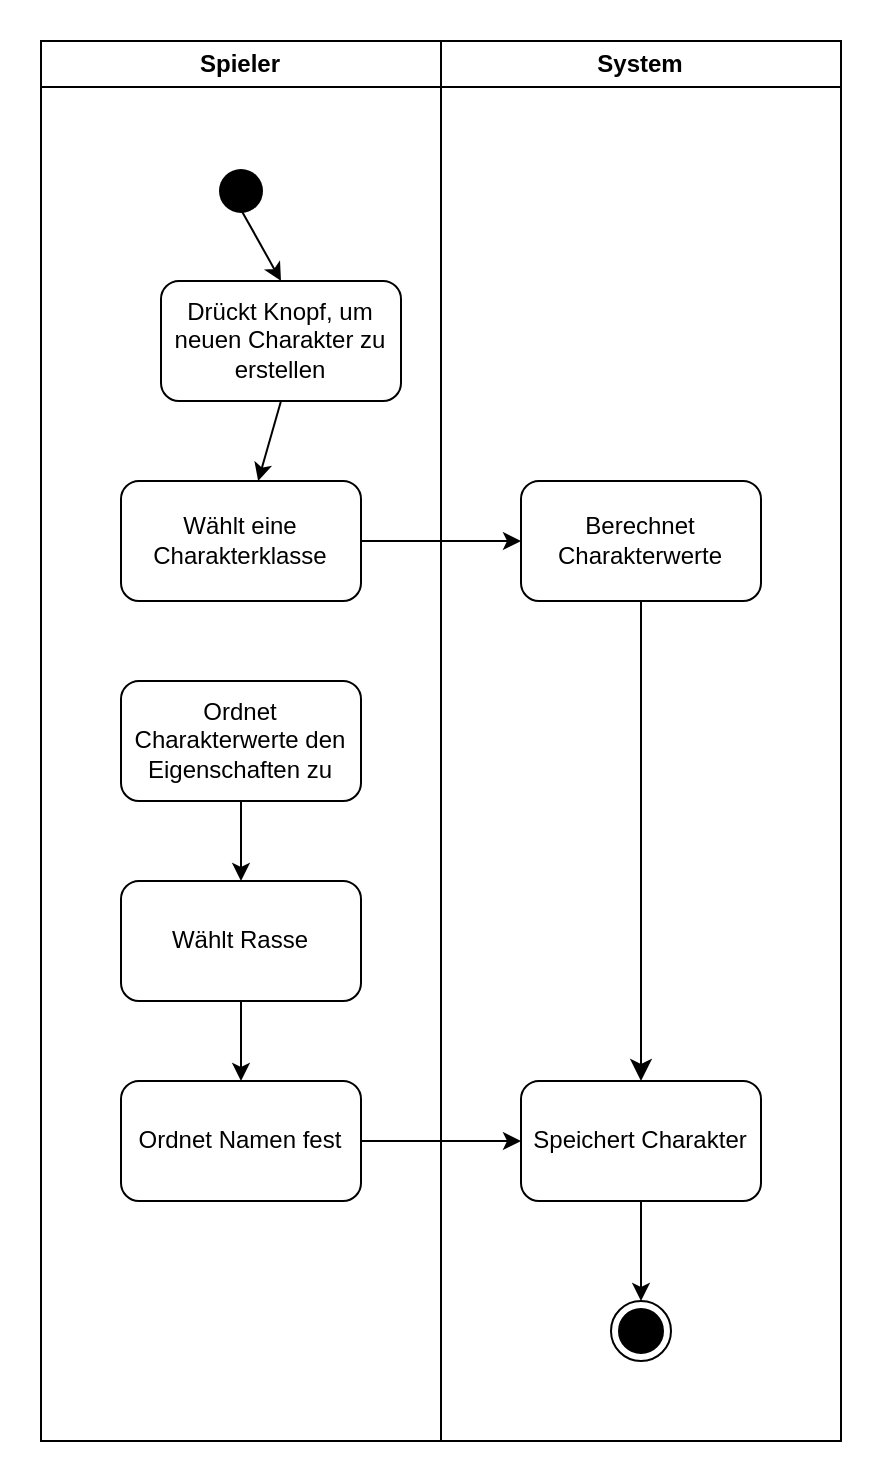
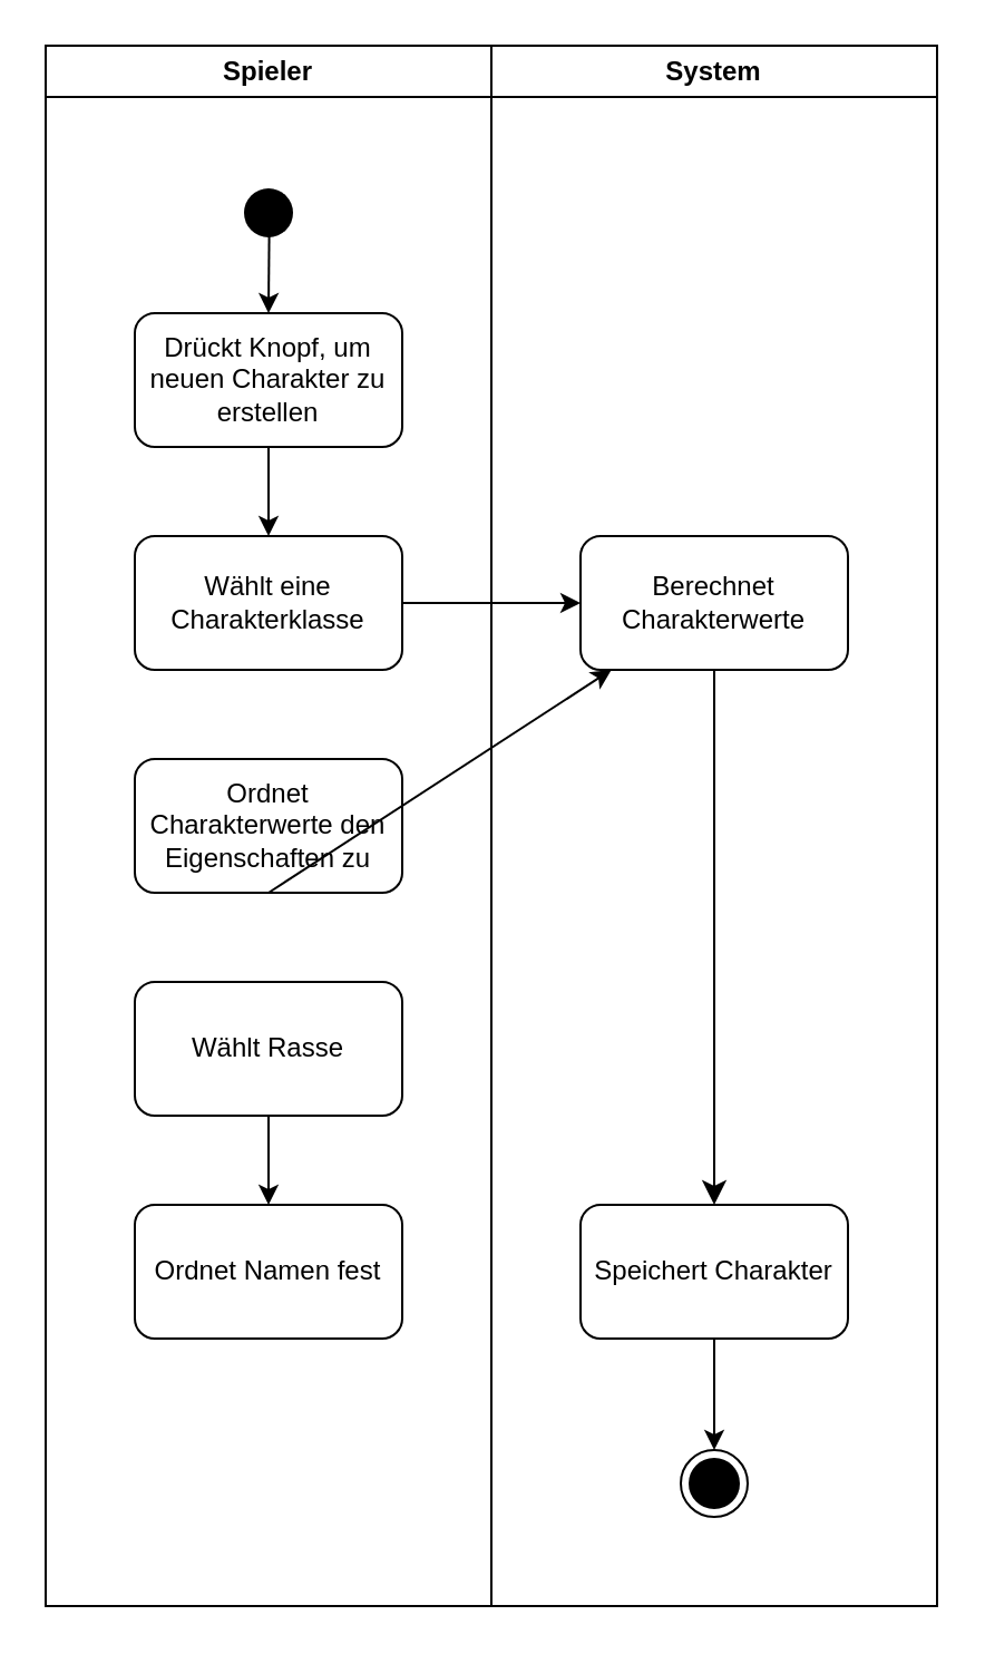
- <mxCell id="3" value="Drückt Knopf, um neuen Charakter zu erstellen" style="rounded=1;whiteSpace=wrap;html=1;" vertex="1" parent="2"><mxGeometry x="60" y="120" width="120" height="60" as="geometry" /></mxCell>
+ <mxCell id="3" value="Drückt Knopf, um neuen Charakter zu erstellen" style="rounded=1;whiteSpace=wrap;html=1;" vertex="1" parent="2"><mxGeometry x="40" y="120" width="120" height="60" as="geometry" /></mxCell>
- <mxCell id="10" value="" style="endArrow=classic;html=1;rounded=0;exitX=0.5;exitY=1;exitDx=0;exitDy=0;" edge="1" parent="2" source="5" target="6"><mxGeometry width="50" height="50" relative="1" as="geometry"><mxPoint x="240" y="410" as="sourcePoint" /><mxPoint x="290" y="360" as="targetPoint" /></mxGeometry></mxCell>
+ <mxCell id="10" value="" style="endArrow=classic;html=1;rounded=0;exitX=0.5;exitY=1;exitDx=0;exitDy=0;" edge="1" parent="2" source="5" target="14"><mxGeometry width="50" height="50" relative="1" as="geometry"><mxPoint x="240" y="410" as="sourcePoint" /><mxPoint x="290" y="360" as="targetPoint" /></mxGeometry></mxCell>
- <mxCell id="19" value="" style="endArrow=classic;html=1;rounded=0;exitX=1;exitY=0.5;exitDx=0;exitDy=0;entryX=0;entryY=0.5;entryDx=0;entryDy=0;" edge="1" parent="1" source="11" target="16"><mxGeometry width="50" height="50" relative="1" as="geometry"><mxPoint x="150" y="580" as="sourcePoint" /><mxPoint x="200" y="530" as="targetPoint" /></mxGeometry></mxCell>
